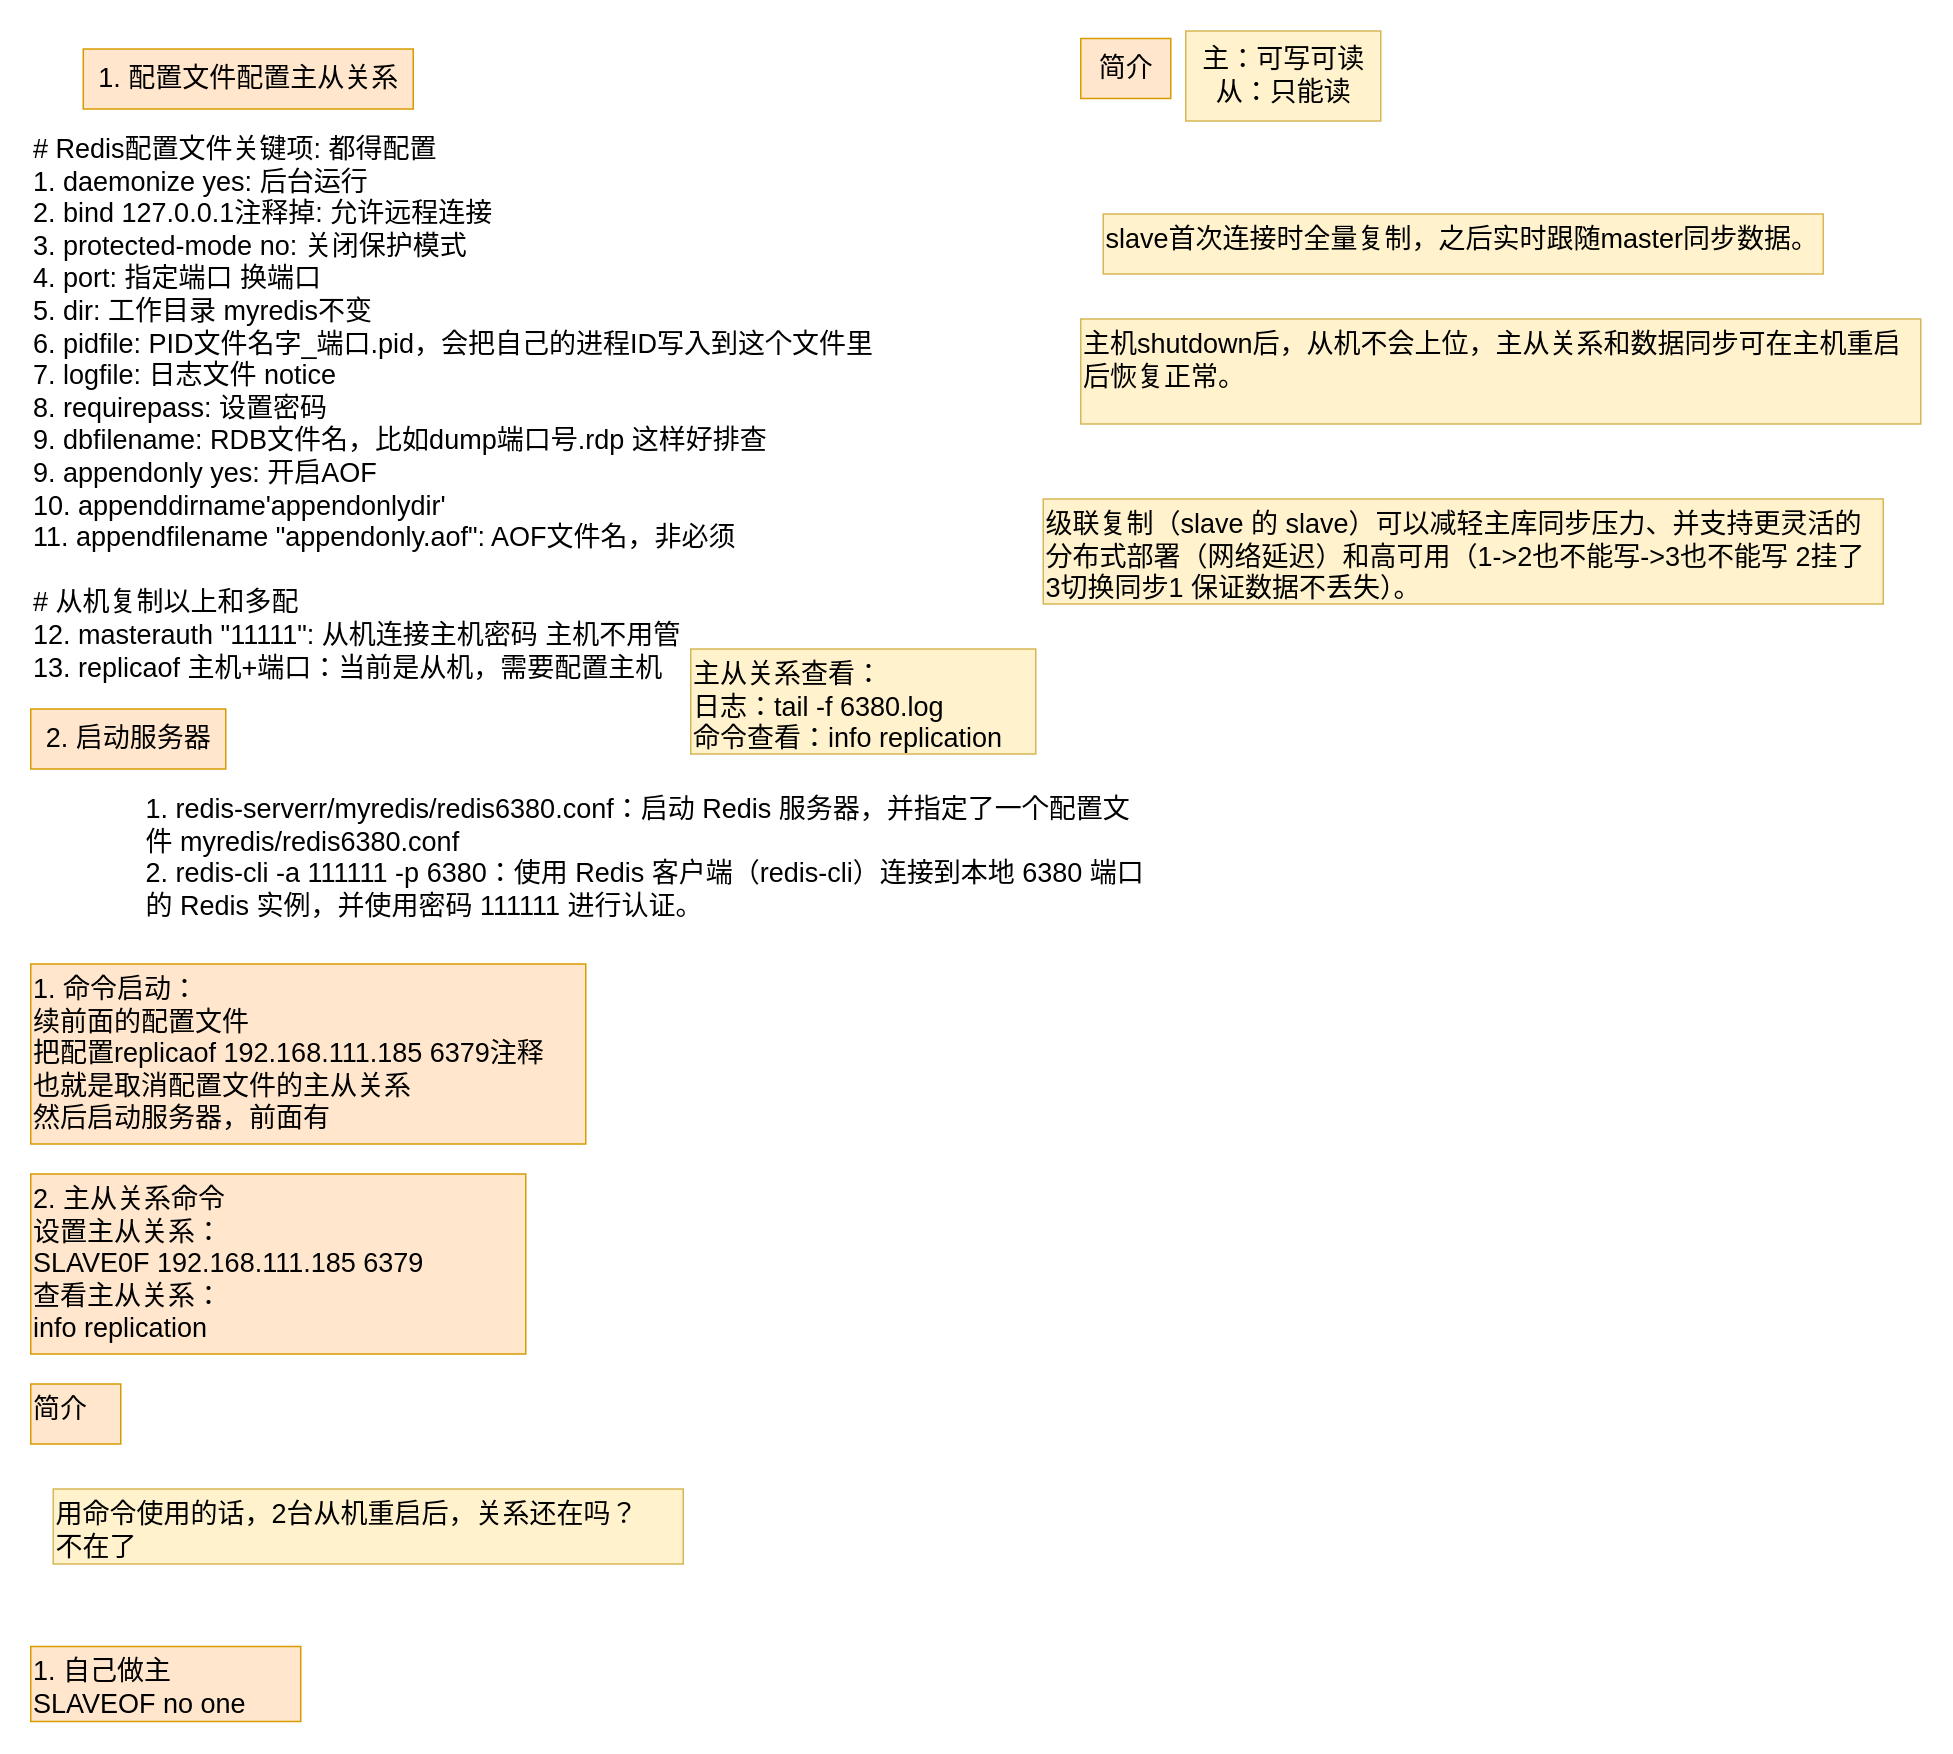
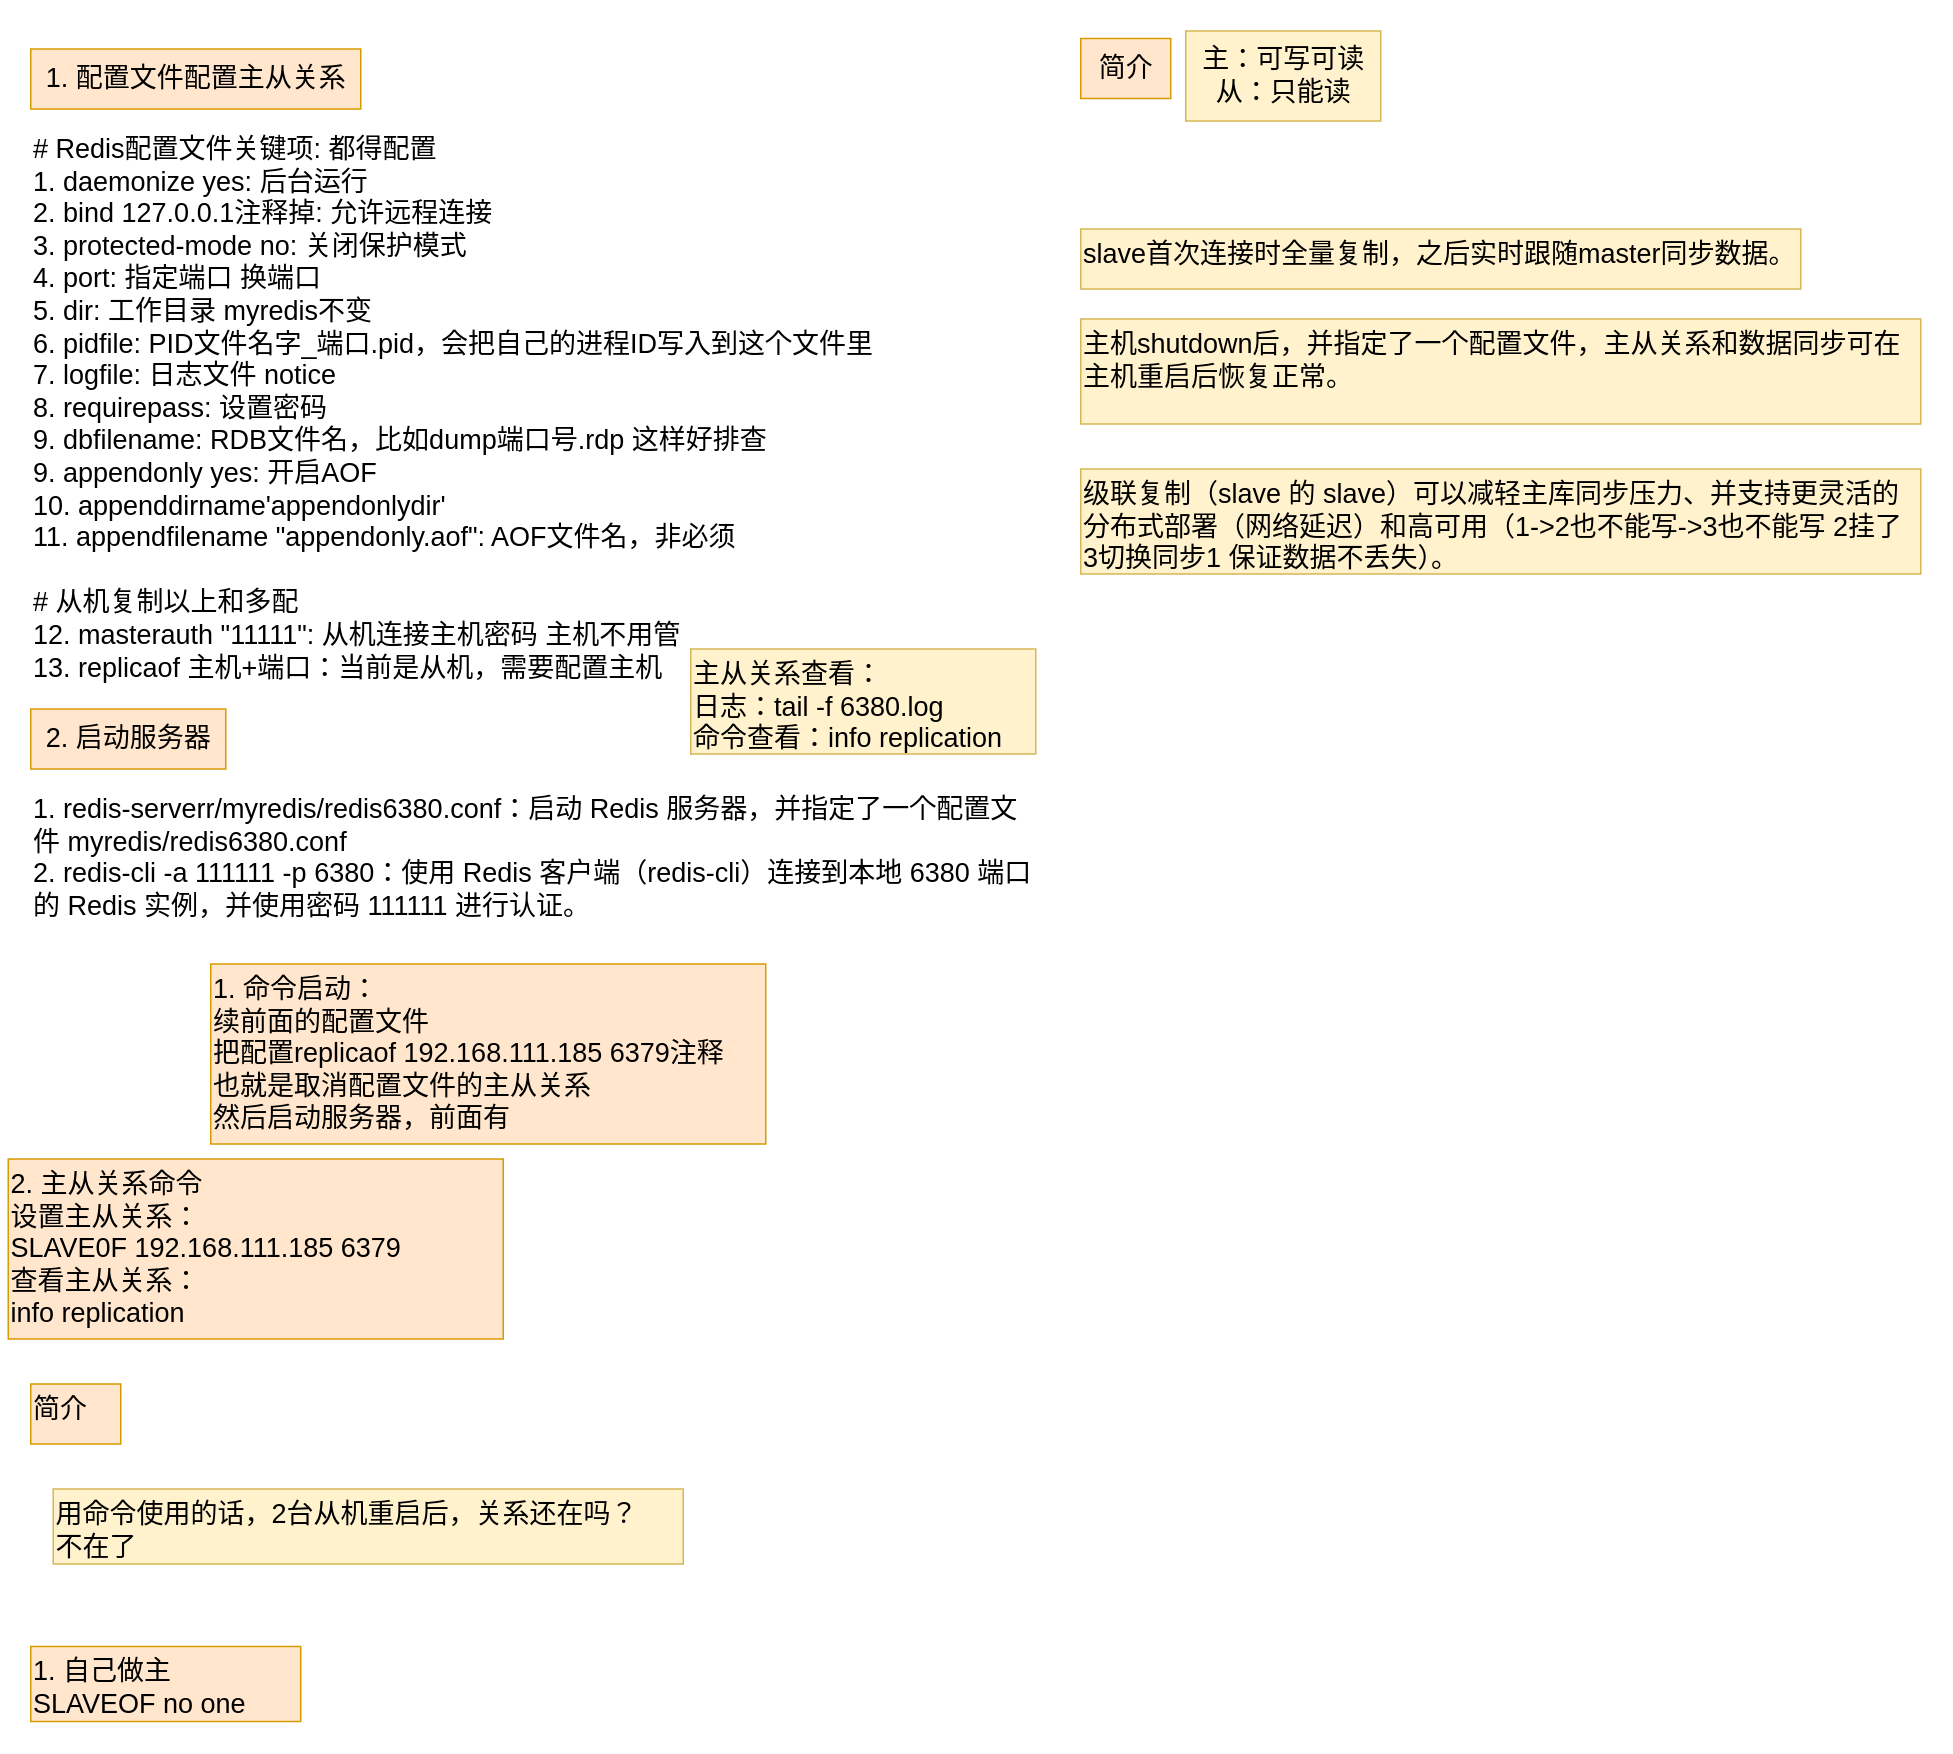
- <mxCell id="2" value="1. 配置文件配置主从关系" style="text;html=1;align=center;verticalAlign=middle;resizable=0;points=[];autosize=1;strokeColor=#d79b00;fillColor=#ffe6cc;fontSize=18;" vertex="1" parent="1"><mxGeometry x="55" y="32" width="220" height="40" as="geometry" /></mxCell>
+ <mxCell id="2" value="1. 配置文件配置主从关系" style="text;html=1;align=center;verticalAlign=middle;resizable=0;points=[];autosize=1;strokeColor=#d79b00;fillColor=#ffe6cc;fontSize=18;" vertex="1" parent="1"><mxGeometry x="20" y="32" width="220" height="40" as="geometry" /></mxCell>
- <mxCell id="9" value="slave首次连接时全量复制，之后实时跟随master同步数据。" style="text;whiteSpace=wrap;fontSize=18;fillColor=#fff2cc;strokeColor=#d6b656;" vertex="1" parent="1"><mxGeometry x="735" y="142" width="480" height="40" as="geometry" /></mxCell>
+ <mxCell id="9" value="slave首次连接时全量复制，之后实时跟随master同步数据。" style="text;whiteSpace=wrap;fontSize=18;fillColor=#fff2cc;strokeColor=#d6b656;" vertex="1" parent="1"><mxGeometry x="720" y="152" width="480" height="40" as="geometry" /></mxCell>
- <mxCell id="14" value="主机shutdown后，从机不会上位，主从关系和数据同步可在主机重启后恢复正常。" style="text;whiteSpace=wrap;fontSize=18;fillColor=#fff2cc;strokeColor=#d6b656;" vertex="1" parent="1"><mxGeometry x="720" y="212" width="560" height="70" as="geometry" /></mxCell>
+ <mxCell id="14" value="主机shutdown后，并指定了一个配置文件，主从关系和数据同步可在主机重启后恢复正常。" style="text;whiteSpace=wrap;fontSize=18;fillColor=#fff2cc;strokeColor=#d6b656;" vertex="1" parent="1"><mxGeometry x="720" y="212" width="560" height="70" as="geometry" /></mxCell>
- <mxCell id="15" value="级联复制（slave 的 slave）可以减轻主库同步压力、并支持更灵活的分布式部署（网络延迟）和高可用（1-&gt;2也不能写-&gt;3也不能写 2挂了 3切换同步1 保证数据不丢失）。" style="text;whiteSpace=wrap;fontSize=18;fillColor=#fff2cc;strokeColor=#d6b656;" vertex="1" parent="1"><mxGeometry x="695" y="332" width="560" height="70" as="geometry" /></mxCell>
+ <mxCell id="15" value="级联复制（slave 的 slave）可以减轻主库同步压力、并支持更灵活的分布式部署（网络延迟）和高可用（1-&gt;2也不能写-&gt;3也不能写 2挂了 3切换同步1 保证数据不丢失）。" style="text;whiteSpace=wrap;fontSize=18;fillColor=#fff2cc;strokeColor=#d6b656;" vertex="1" parent="1"><mxGeometry x="720" y="312" width="560" height="70" as="geometry" /></mxCell>
- <mxCell id="5" value="1. redis-serverr/myredis/redis6380.conf：启动 Redis 服务器，并指定了一个配置文件 myredis/redis6380.conf&#10;2. redis-cli -a 111111 -p 6380：使用 Redis 客户端（redis-cli）连接到本地 6380 端口的 Redis 实例，并使用密码 111111 进行认证。" style="text;whiteSpace=wrap;fontSize=18;" vertex="1" parent="1"><mxGeometry x="95" y="522" width="670" height="110" as="geometry" /></mxCell>
+ <mxCell id="5" value="1. redis-serverr/myredis/redis6380.conf：启动 Redis 服务器，并指定了一个配置文件 myredis/redis6380.conf&#10;2. redis-cli -a 111111 -p 6380：使用 Redis 客户端（redis-cli）连接到本地 6380 端口的 Redis 实例，并使用密码 111111 进行认证。" style="text;whiteSpace=wrap;fontSize=18;" vertex="1" parent="1"><mxGeometry x="20" y="522" width="670" height="110" as="geometry" /></mxCell>
- <mxCell id="12" value="1. 命令启动：&#10;续前面的配置文件&#10;把配置replicaof 192.168.111.185 6379注释&#10;也就是取消配置文件的主从关系&#10;然后启动服务器，前面有" style="text;whiteSpace=wrap;fontSize=18;fillColor=#ffe6cc;strokeColor=#d79b00;" vertex="1" parent="1"><mxGeometry x="20" y="642" width="370" height="120" as="geometry" /></mxCell>
+ <mxCell id="12" value="1. 命令启动：&#10;续前面的配置文件&#10;把配置replicaof 192.168.111.185 6379注释&#10;也就是取消配置文件的主从关系&#10;然后启动服务器，前面有" style="text;whiteSpace=wrap;fontSize=18;fillColor=#ffe6cc;strokeColor=#d79b00;" vertex="1" parent="1"><mxGeometry x="140" y="642" width="370" height="120" as="geometry" /></mxCell>
- <mxCell id="10" value="2. 主从关系命令&#10;设置主从关系：&#10;SLAVE0F 192.168.111.185 6379&#10;查看主从关系：&#10;info replication&#10;" style="text;whiteSpace=wrap;fontSize=18;fillColor=#ffe6cc;strokeColor=#d79b00;" vertex="1" parent="1"><mxGeometry x="20" y="782" width="330" height="120" as="geometry" /></mxCell>
+ <mxCell id="10" value="2. 主从关系命令&#10;设置主从关系：&#10;SLAVE0F 192.168.111.185 6379&#10;查看主从关系：&#10;info replication&#10;" style="text;whiteSpace=wrap;fontSize=18;fillColor=#ffe6cc;strokeColor=#d79b00;" vertex="1" parent="1"><mxGeometry x="5" y="772" width="330" height="120" as="geometry" /></mxCell>
